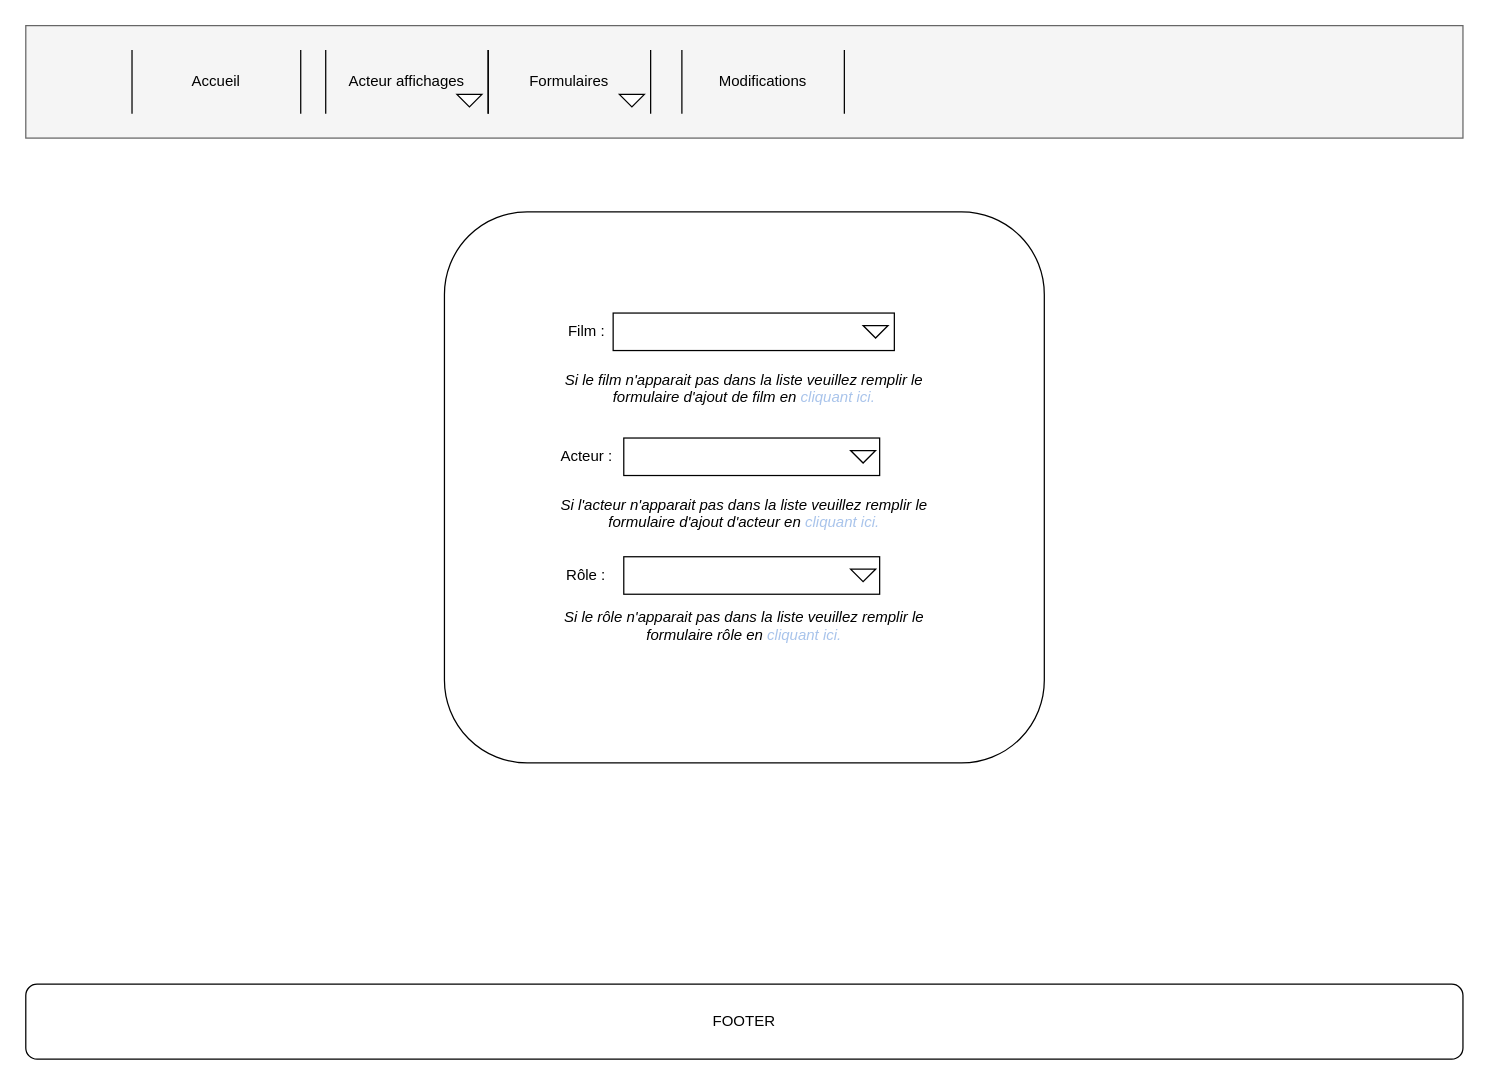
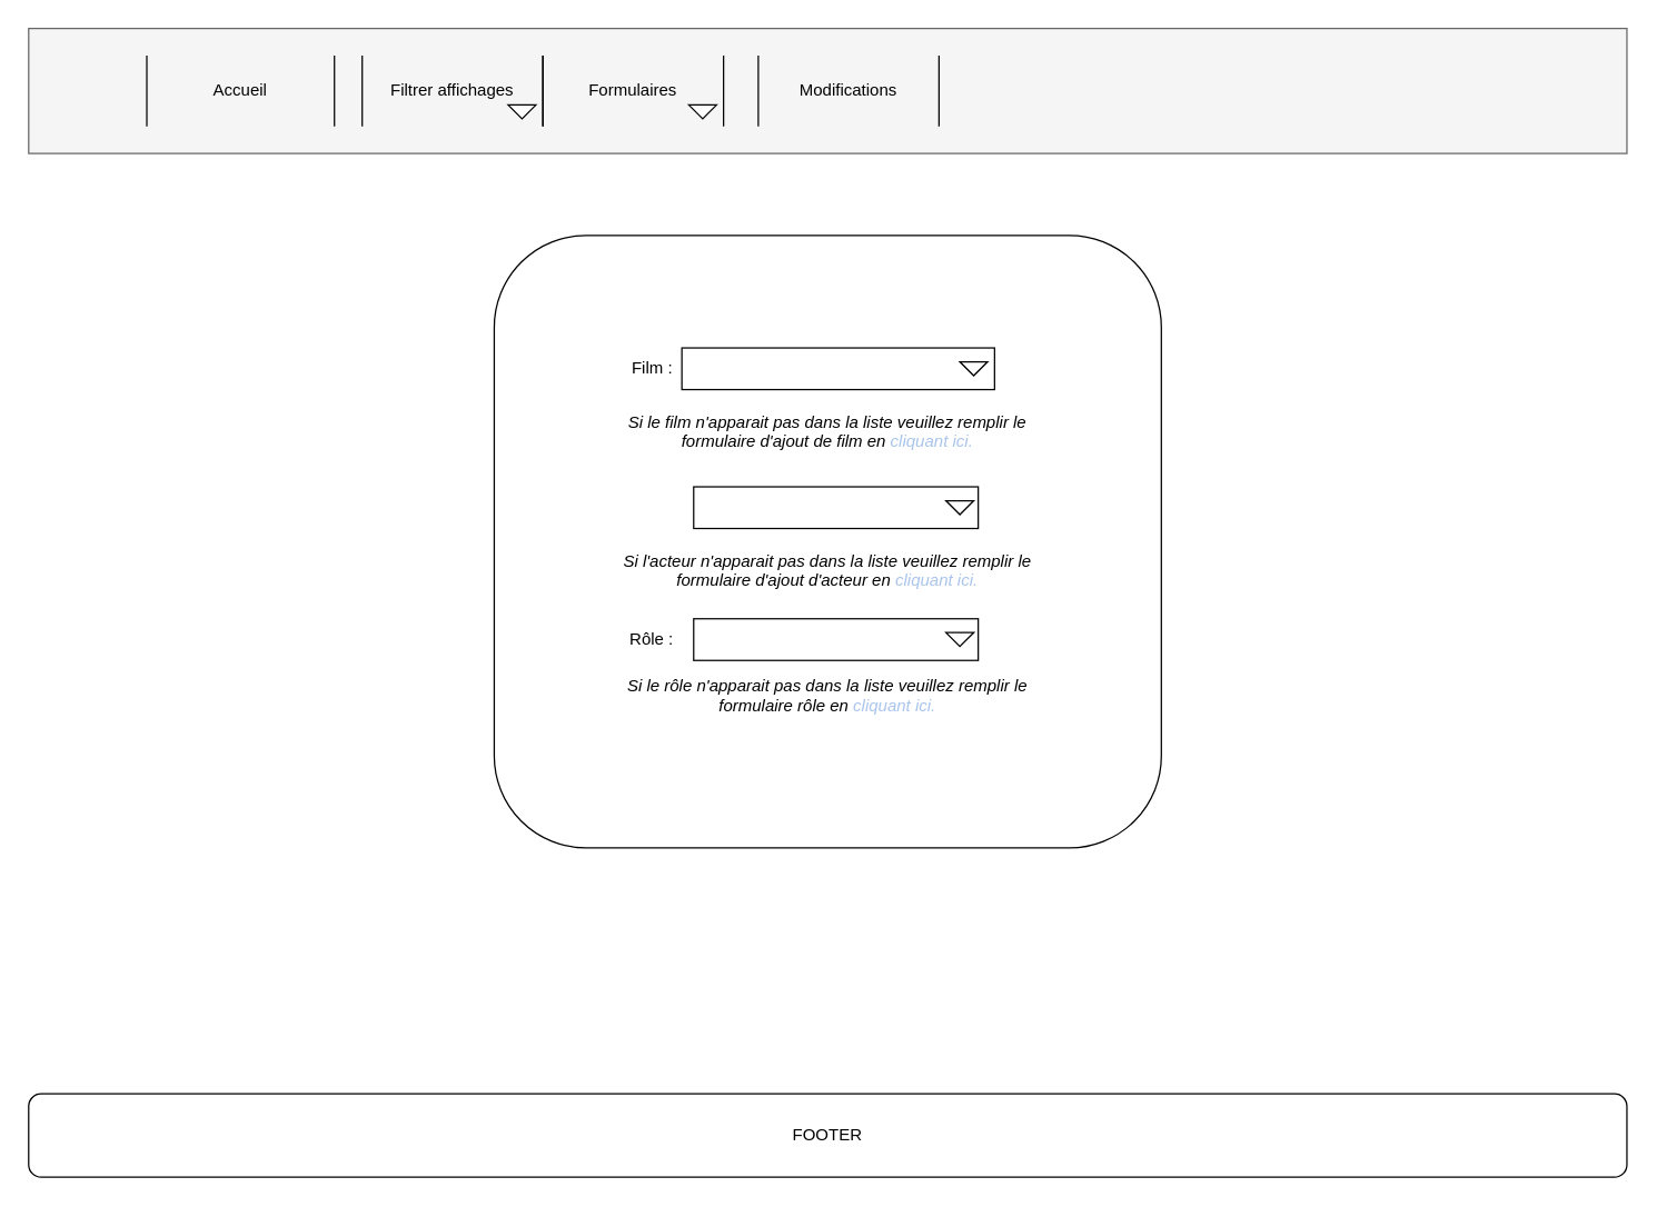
- <mxCell id="3" value="Acteur affichages" style="shape=partialRectangle;whiteSpace=wrap;html=1;bottom=0;top=0;fillColor=none;" vertex="1" parent="1"><mxGeometry x="260" y="40" width="130" height="50" as="geometry" /></mxCell>
+ <mxCell id="3" value="Filtrer affichages" style="shape=partialRectangle;whiteSpace=wrap;html=1;bottom=0;top=0;fillColor=none;" vertex="1" parent="1"><mxGeometry x="260" y="40" width="130" height="50" as="geometry" /></mxCell>
- <mxCell id="13" value="Acteur :" style="text;html=1;strokeColor=none;fillColor=none;align=center;verticalAlign=middle;whiteSpace=wrap;rounded=0;" vertex="1" parent="1"><mxGeometry x="438.5" y="350" width="60" height="30" as="geometry" /></mxCell>
